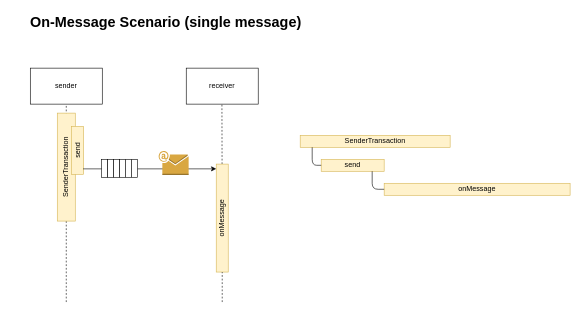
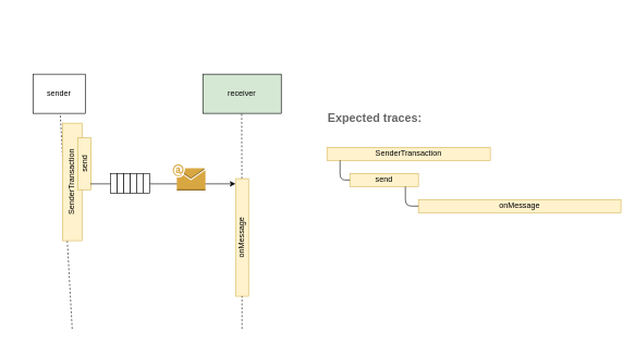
- <mxCell id="24" value="On-Message Scenario (single message)" style="text;html=1;resizable=0;autosize=1;align=left;verticalAlign=middle;points=[];fillColor=none;strokeColor=none;rounded=0;fontSize=24;fontStyle=1" parent="1" vertex="1"><mxGeometry x="48" y="20" width="462" height="33" as="geometry" /></mxCell>
- <mxCell id="3" value="sender" style="rounded=0;whiteSpace=wrap;html=1;" parent="1" vertex="1"><mxGeometry x="50" y="113" width="120" height="60" as="geometry" /></mxCell>
+ <mxCell id="3" value="sender" style="rounded=0;whiteSpace=wrap;html=1;" parent="1" vertex="1"><mxGeometry x="50" y="113" width="80" height="60" as="geometry" /></mxCell>
- <mxCell id="5" value="receiver" style="rounded=0;whiteSpace=wrap;html=1;" parent="1" vertex="1"><mxGeometry x="310" y="113" width="120" height="60" as="geometry" /></mxCell>
+ <mxCell id="5" value="receiver" style="rounded=0;whiteSpace=wrap;html=1;fillColor=#d5e8d4;" parent="1" vertex="1"><mxGeometry x="310" y="113" width="120" height="60" as="geometry" /></mxCell>
+ <mxCell id="25" value="Expected traces:" style="text;html=1;resizable=0;autosize=1;align=center;verticalAlign=middle;points=[];fillColor=none;strokeColor=none;rounded=0;fontSize=18;fontStyle=1;fontColor=#666666;" parent="1" vertex="1"><mxGeometry x="496" y="167" width="154" height="26" as="geometry" /></mxCell>
